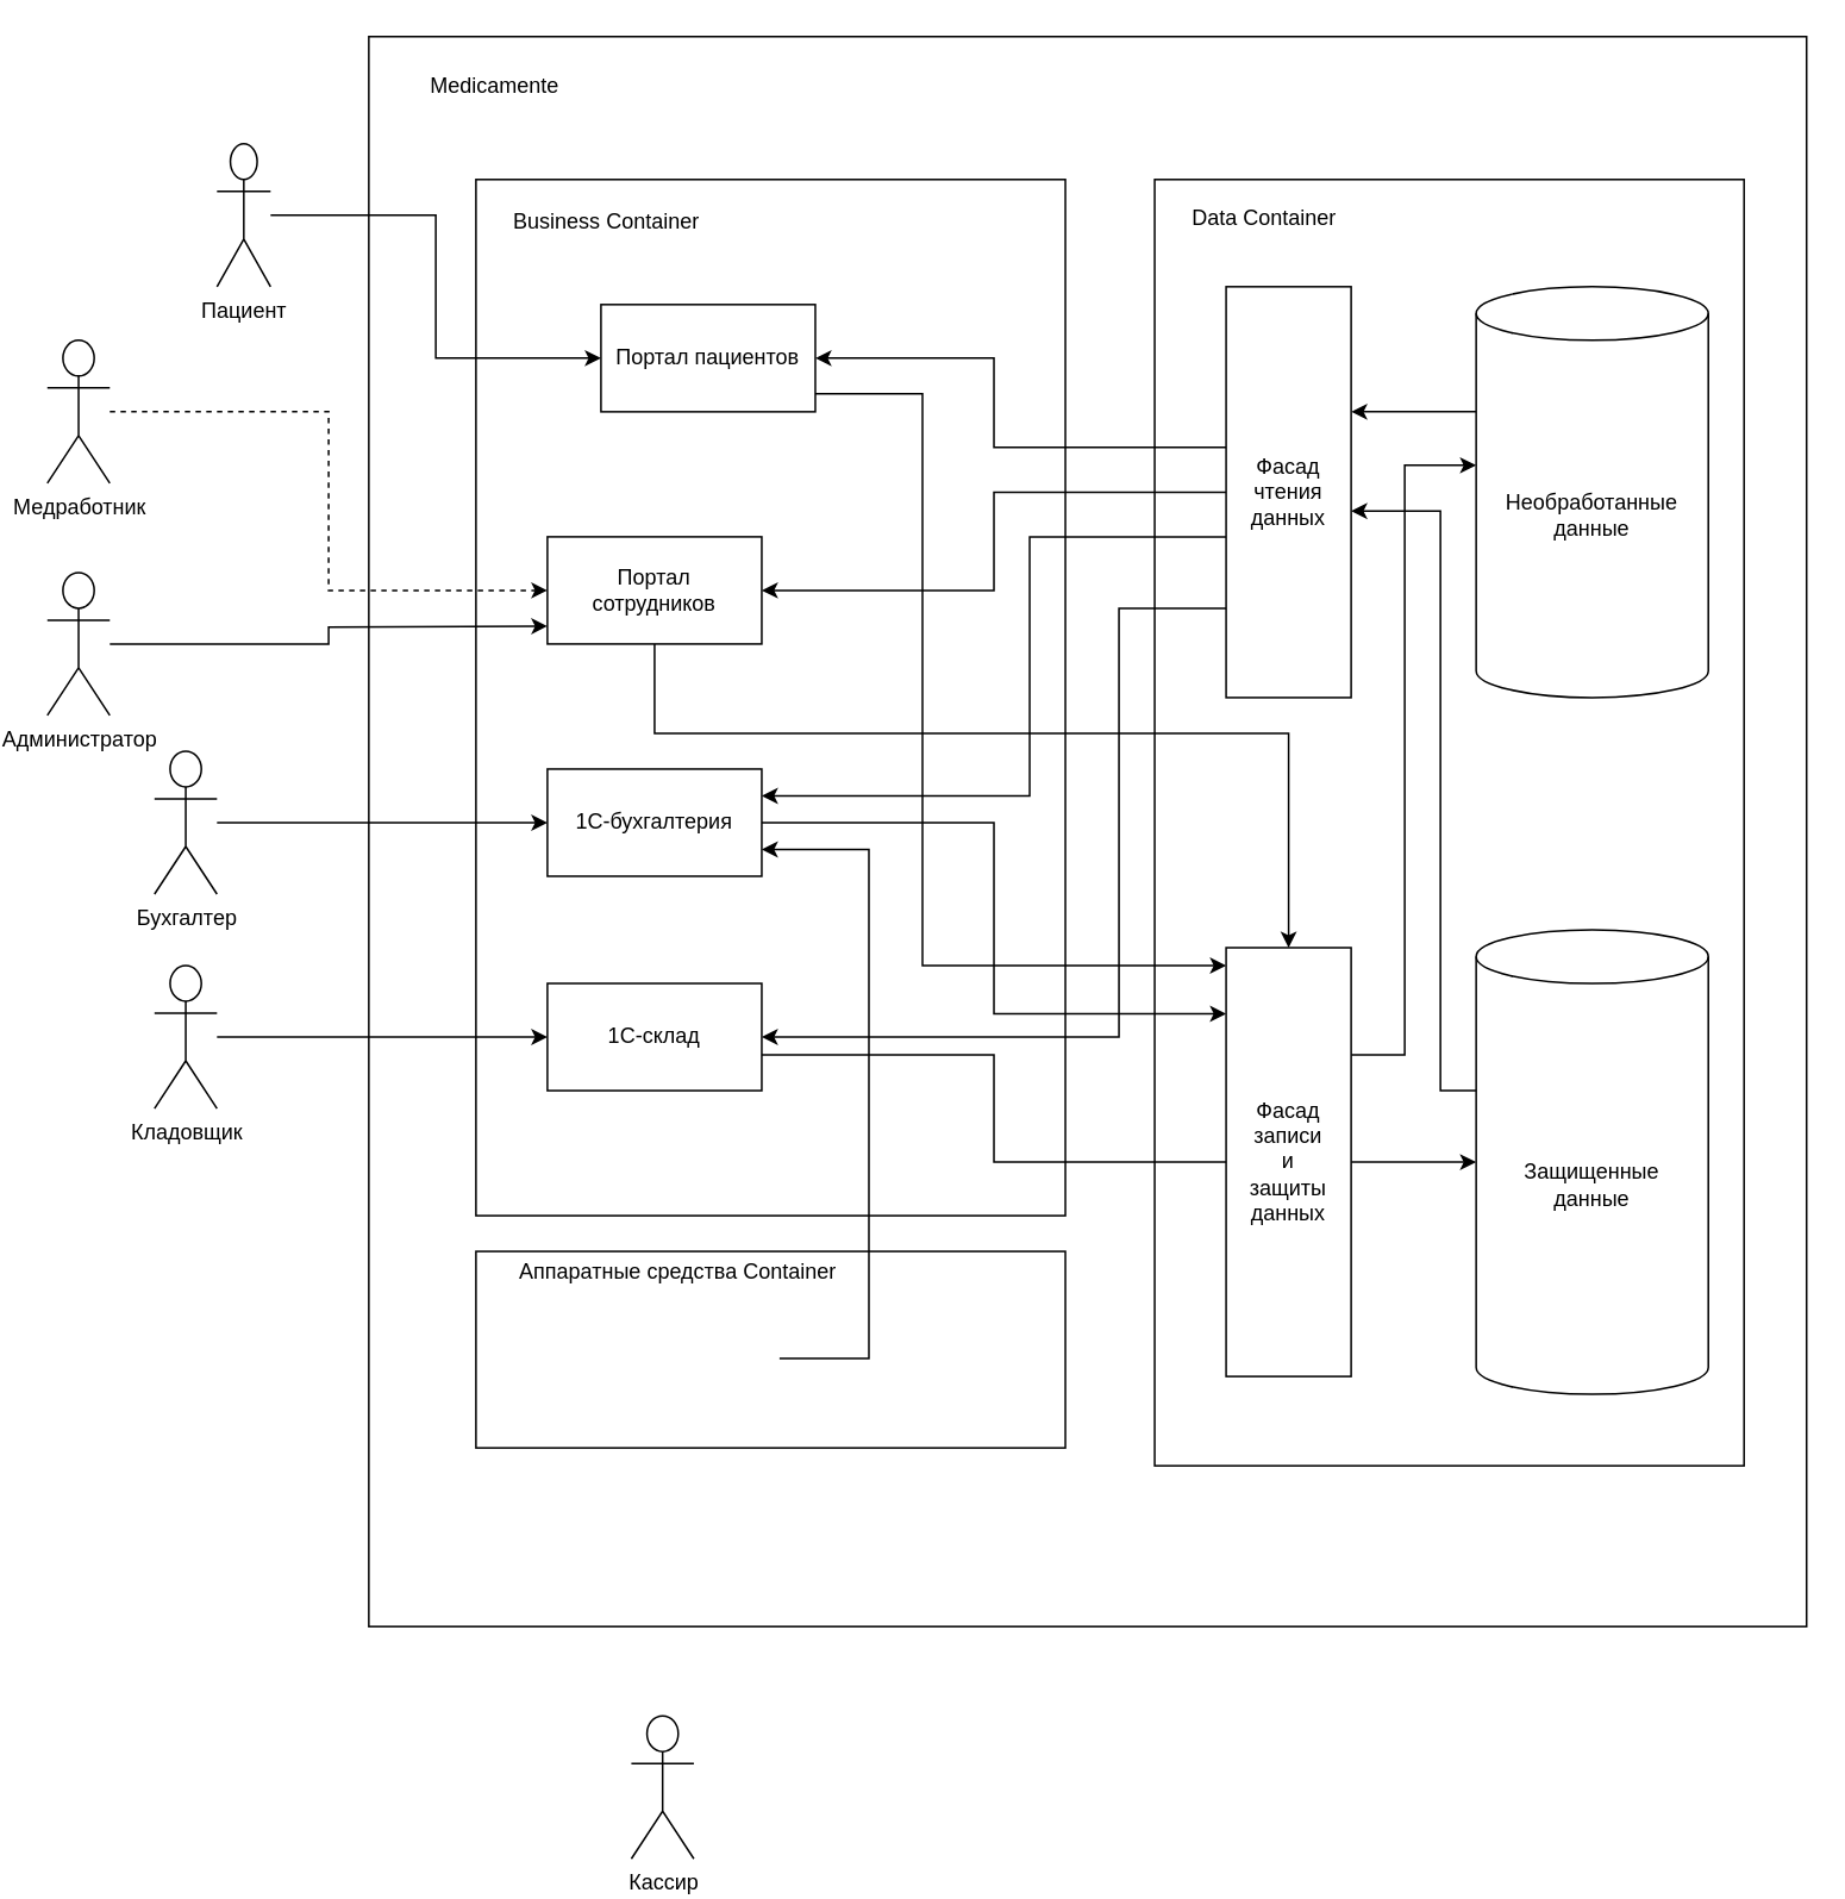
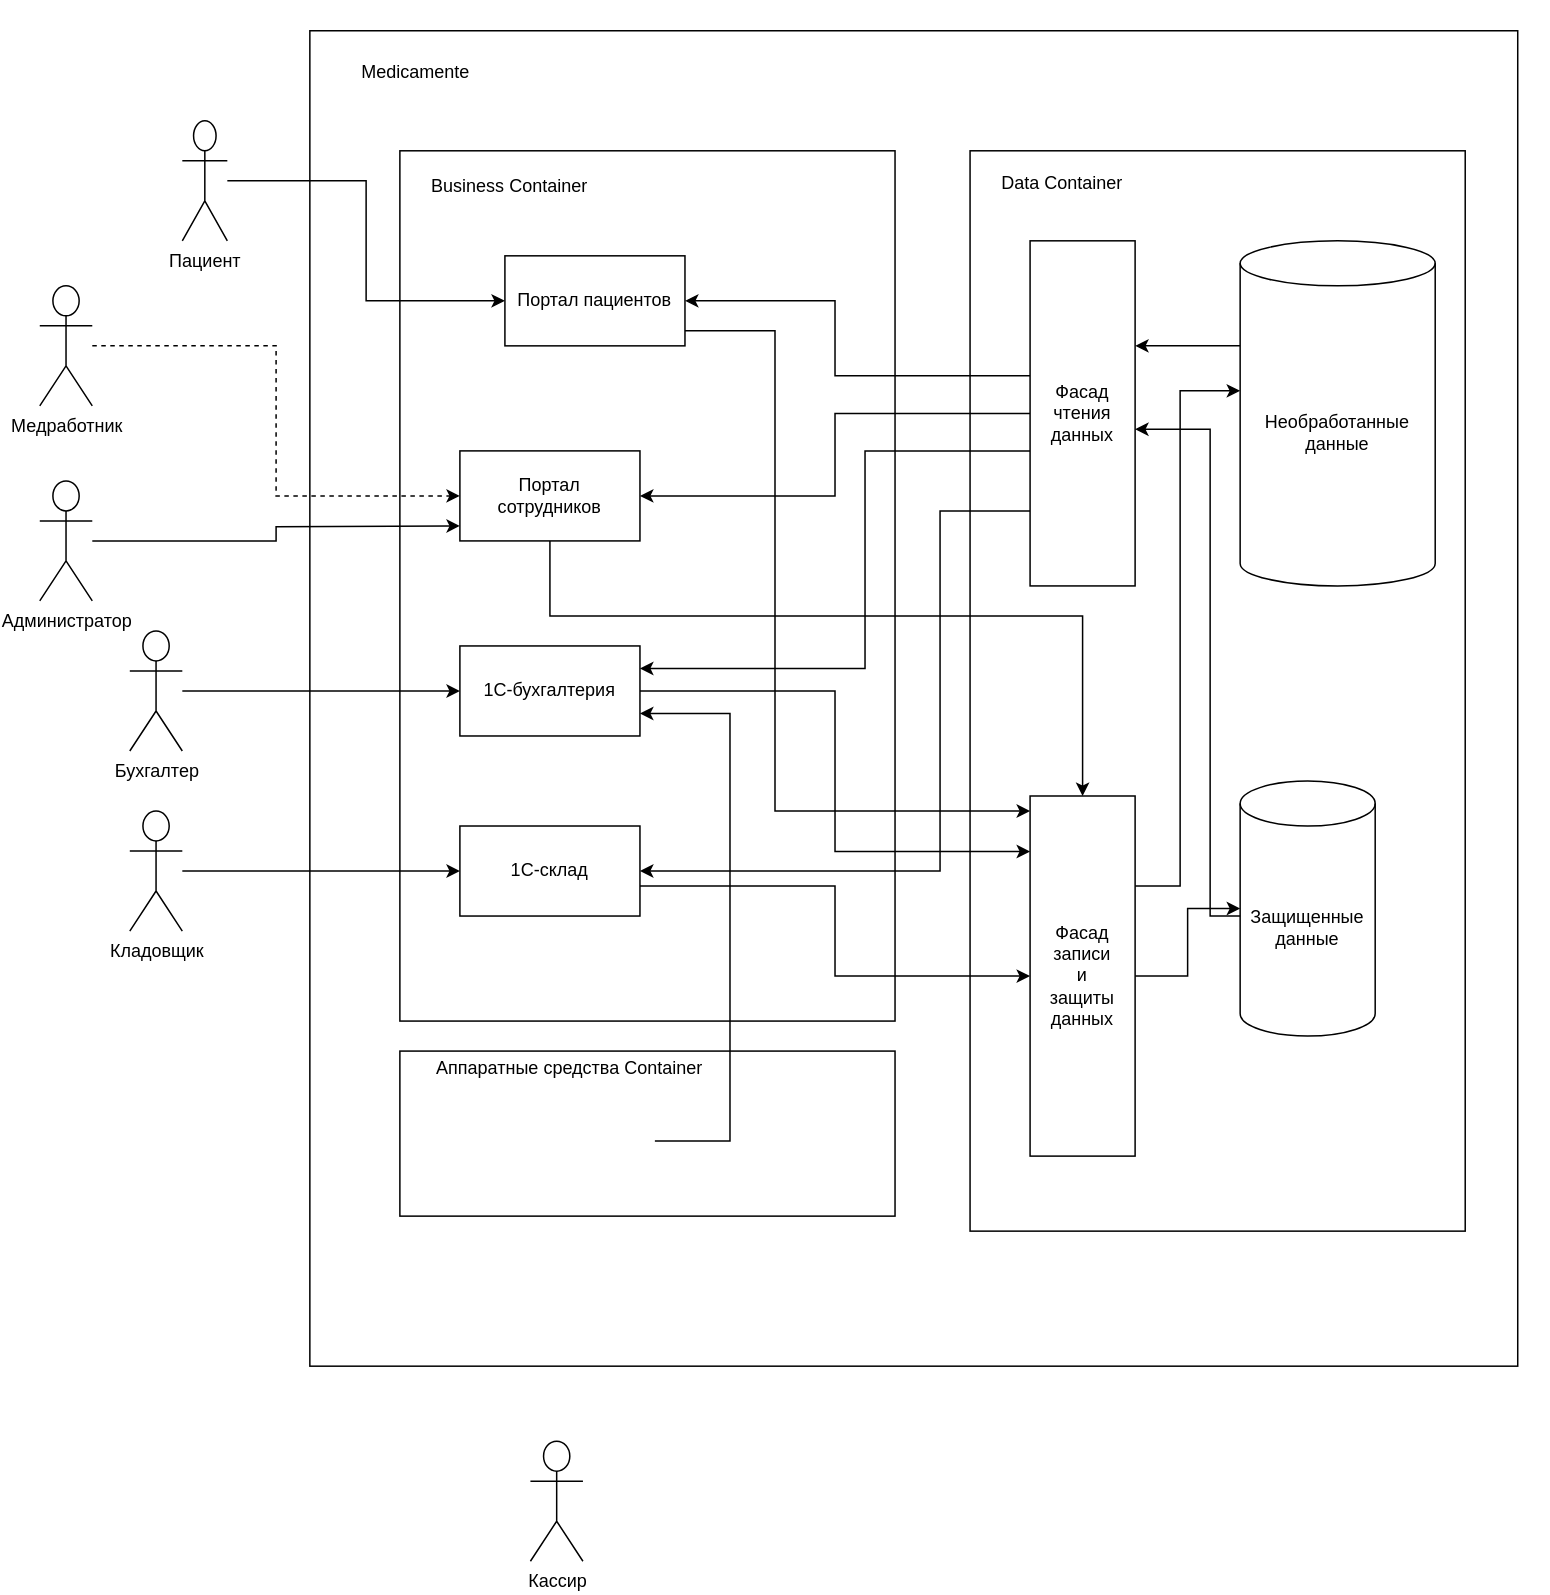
- <mxCell id="21" style="edgeStyle=orthogonalEdgeStyle;rounded=0;orthogonalLoop=1;jettySize=auto;html=1;endArrow=none;" edge="1" parent="1" source="22" target="15"><mxGeometry relative="1" as="geometry"><Array as="points"><mxPoint x="550" y="590" /><mxPoint x="550" y="650" /></Array></mxGeometry></mxCell>
+ <mxCell id="21" style="edgeStyle=orthogonalEdgeStyle;rounded=0;orthogonalLoop=1;jettySize=auto;html=1;" edge="1" parent="1" source="22" target="15"><mxGeometry relative="1" as="geometry"><Array as="points"><mxPoint x="550" y="590" /><mxPoint x="550" y="650" /></Array></mxGeometry></mxCell>
- <mxCell id="7" value="Защищенные&lt;div&gt;данные&lt;/div&gt;" style="shape=cylinder3;whiteSpace=wrap;html=1;boundedLbl=1;backgroundOutline=1;size=15;" vertex="1" parent="1"><mxGeometry x="820" y="520" width="130" height="260" as="geometry" /></mxCell>
+ <mxCell id="7" value="Защищенные&lt;div&gt;данные&lt;/div&gt;" style="shape=cylinder3;whiteSpace=wrap;html=1;boundedLbl=1;backgroundOutline=1;size=15;" vertex="1" parent="1"><mxGeometry x="820" y="520" width="90" height="170" as="geometry" /></mxCell>
